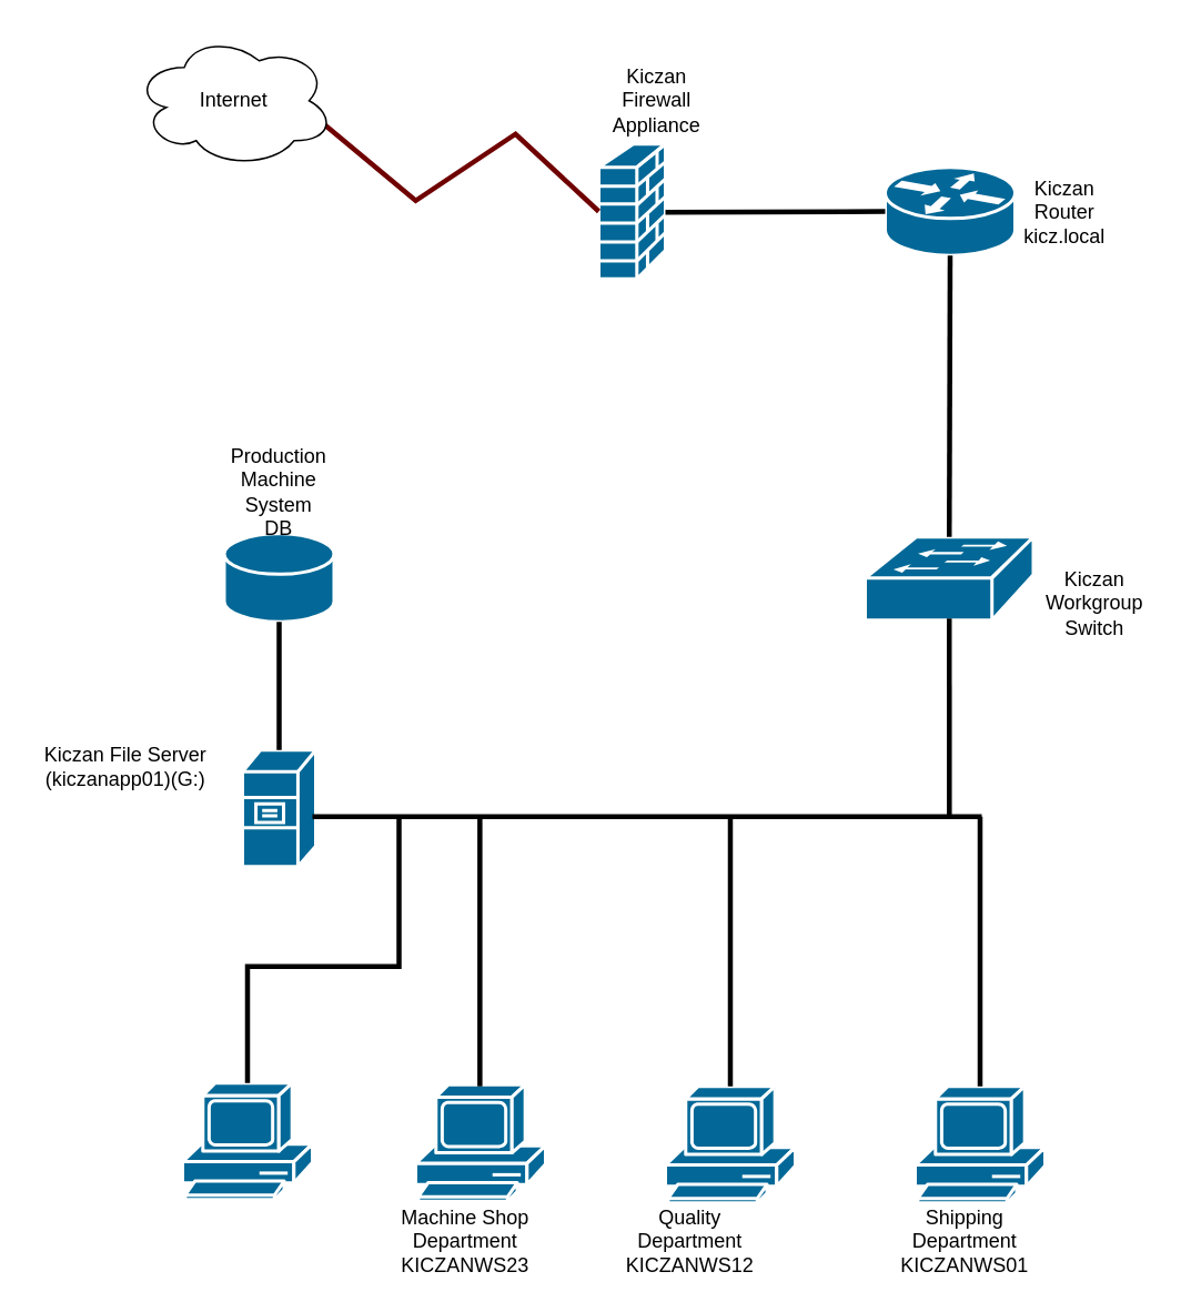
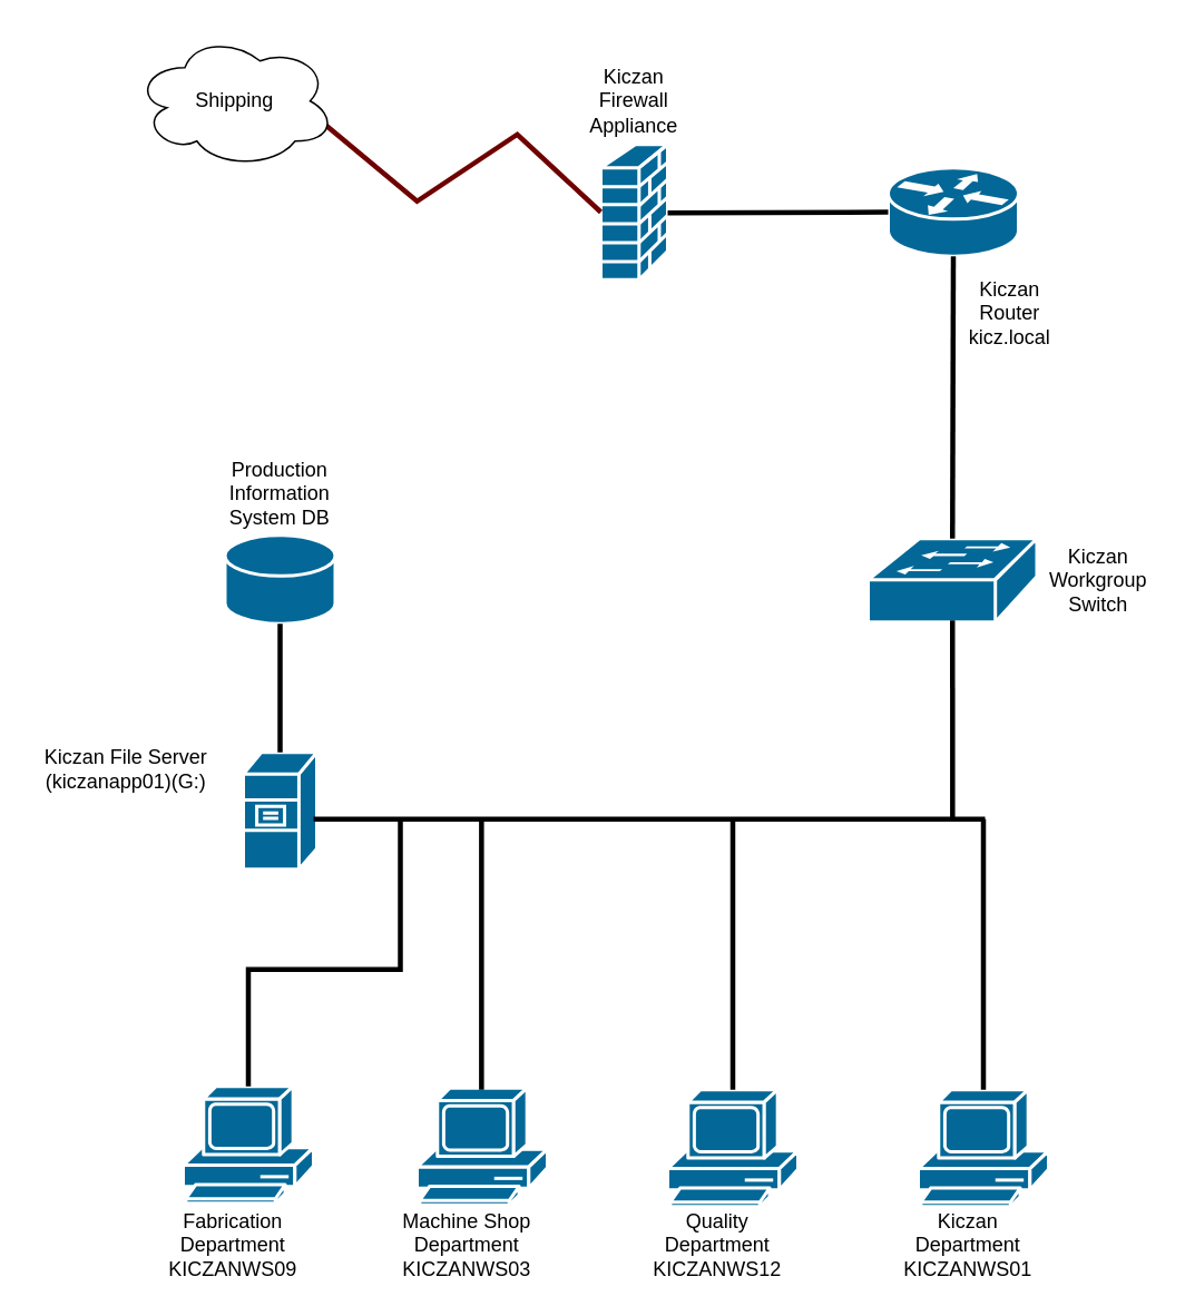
- <mxCell id="21" value="Internet" style="ellipse;shape=cloud;whiteSpace=wrap;html=1;" parent="1" vertex="1"><mxGeometry x="80" y="20" width="120" height="80" as="geometry" /></mxCell>
+ <mxCell id="21" value="Shipping" style="ellipse;shape=cloud;whiteSpace=wrap;html=1;" parent="1" vertex="1"><mxGeometry x="80" y="20" width="120" height="80" as="geometry" /></mxCell>
- <mxCell id="30" value="Kiczan Firewall Appliance" style="text;html=1;align=center;verticalAlign=middle;whiteSpace=wrap;rounded=0;" parent="1" vertex="1"><mxGeometry x="364" y="45" width="60" height="30" as="geometry" /></mxCell>
+ <mxCell id="30" value="Kiczan Firewall Appliance" style="text;html=1;align=center;verticalAlign=middle;whiteSpace=wrap;rounded=0;" parent="1" vertex="1"><mxGeometry x="349" y="45" width="60" height="30" as="geometry" /></mxCell>
- <mxCell id="24" value="Kiczan Router&lt;div&gt;kicz.local&lt;/div&gt;" style="text;html=1;align=center;verticalAlign=middle;whiteSpace=wrap;rounded=0;" parent="1" vertex="1"><mxGeometry x="609" y="111.5" width="60" height="30" as="geometry" /></mxCell>
+ <mxCell id="24" value="Kiczan Router&lt;div&gt;kicz.local&lt;/div&gt;" style="text;html=1;align=center;verticalAlign=middle;whiteSpace=wrap;rounded=0;" parent="1" vertex="1"><mxGeometry x="574" y="171.5" width="60" height="30" as="geometry" /></mxCell>
- <mxCell id="22" value="Production Machine System DB" style="text;html=1;align=center;verticalAlign=middle;whiteSpace=wrap;rounded=0;" parent="1" vertex="1"><mxGeometry x="137" y="280" width="60" height="30" as="geometry" /></mxCell>
+ <mxCell id="22" value="Production Information System DB" style="text;html=1;align=center;verticalAlign=middle;whiteSpace=wrap;rounded=0;" parent="1" vertex="1"><mxGeometry x="137" y="280" width="60" height="30" as="geometry" /></mxCell>
- <mxCell id="29" value="Kiczan Workgroup Switch" style="text;html=1;align=center;verticalAlign=middle;whiteSpace=wrap;rounded=0;" parent="1" vertex="1"><mxGeometry x="627" y="346.5" width="60" height="30" as="geometry" /></mxCell>
+ <mxCell id="29" value="Kiczan Workgroup Switch" style="text;html=1;align=center;verticalAlign=middle;whiteSpace=wrap;rounded=0;" parent="1" vertex="1"><mxGeometry x="627" y="331.5" width="60" height="30" as="geometry" /></mxCell>
+ <mxCell id="25" value="Fabrication Department KICZANWS09" style="text;html=1;align=center;verticalAlign=middle;whiteSpace=wrap;rounded=0;" parent="1" vertex="1"><mxGeometry x="109" y="730" width="60" height="30" as="geometry" /></mxCell>
- <mxCell id="27" value="Machine Shop Department&lt;div&gt;KICZANWS23&lt;/div&gt;" style="text;html=1;align=center;verticalAlign=middle;whiteSpace=wrap;rounded=0;" parent="1" vertex="1"><mxGeometry x="239" y="730" width="80" height="30" as="geometry" /></mxCell>
+ <mxCell id="27" value="Machine Shop Department&lt;div&gt;KICZANWS03&lt;/div&gt;" style="text;html=1;align=center;verticalAlign=middle;whiteSpace=wrap;rounded=0;" parent="1" vertex="1"><mxGeometry x="239" y="730" width="80" height="30" as="geometry" /></mxCell>
- <mxCell id="26" value="Quality Department KICZANWS12" style="text;html=1;align=center;verticalAlign=middle;whiteSpace=wrap;rounded=0;" parent="1" vertex="1"><mxGeometry x="384" y="730" width="60" height="30" as="geometry" /></mxCell>
+ <mxCell id="26" value="Quality Department KICZANWS12" style="text;html=1;align=center;verticalAlign=middle;whiteSpace=wrap;rounded=0;" parent="1" vertex="1"><mxGeometry x="399" y="730" width="60" height="30" as="geometry" /></mxCell>
- <mxCell id="28" value="Shipping Department KICZANWS01" style="text;html=1;align=center;verticalAlign=middle;whiteSpace=wrap;rounded=0;" parent="1" vertex="1"><mxGeometry x="549" y="730" width="60" height="30" as="geometry" /></mxCell>
+ <mxCell id="28" value="Kiczan Department KICZANWS01" style="text;html=1;align=center;verticalAlign=middle;whiteSpace=wrap;rounded=0;" parent="1" vertex="1"><mxGeometry x="549" y="730" width="60" height="30" as="geometry" /></mxCell>
